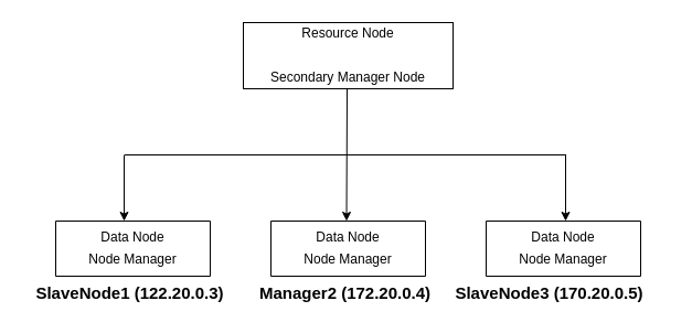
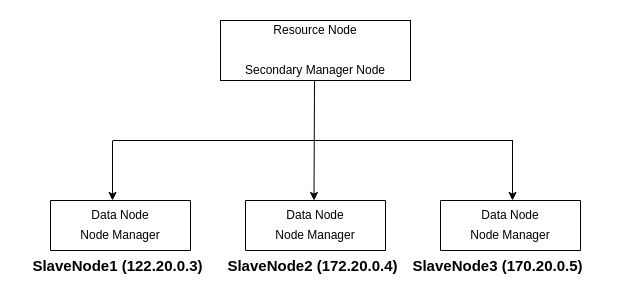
- <mxCell id="28" value="Manager2 (172.20.0.4)" style="text;html=1;strokeColor=none;fillColor=none;align=center;verticalAlign=middle;whiteSpace=wrap;rounded=0;fontSize=15;fontStyle=1" vertex="1" parent="1"><mxGeometry x="215" y="250" width="195" height="30" as="geometry" /></mxCell>
+ <mxCell id="28" value="SlaveNode2 (172.20.0.4)" style="text;html=1;strokeColor=none;fillColor=none;align=center;verticalAlign=middle;whiteSpace=wrap;rounded=0;fontSize=15;fontStyle=1" vertex="1" parent="1"><mxGeometry x="215" y="250" width="195" height="30" as="geometry" /></mxCell>
